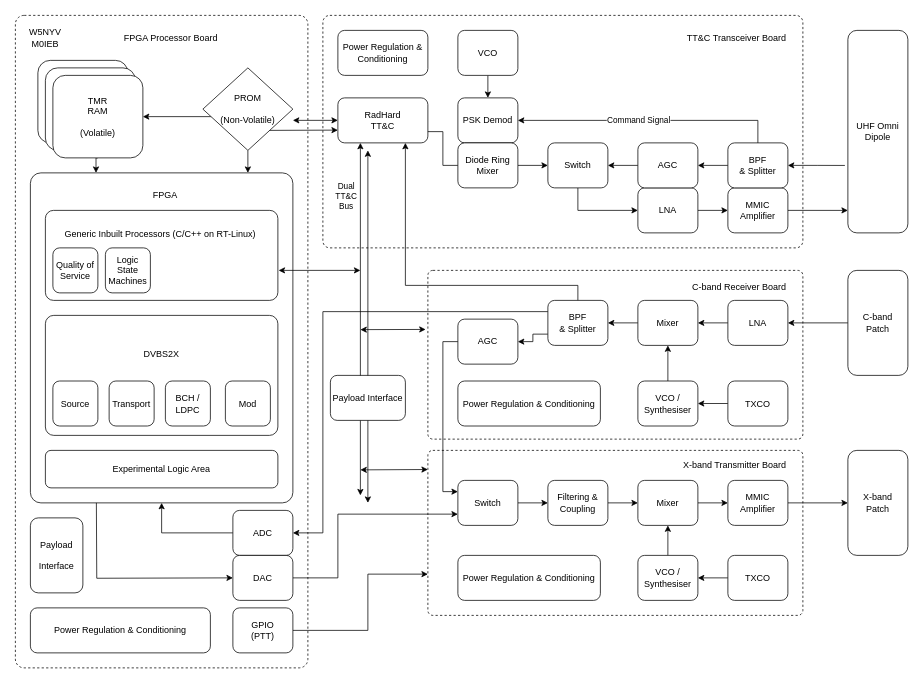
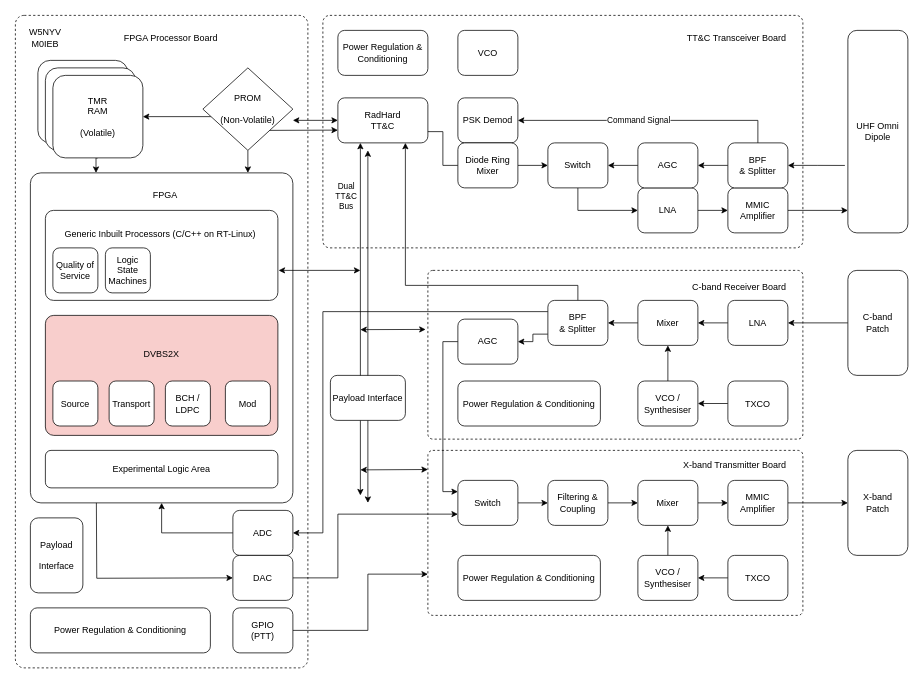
- <mxCell id="11" style="edgeStyle=orthogonalEdgeStyle;rounded=0;orthogonalLoop=1;jettySize=auto;html=1;exitX=0.5;exitY=1;exitDx=0;exitDy=0;entryX=0.5;entryY=0;entryDx=0;entryDy=0;" parent="1" source="12" target="10" edge="1"><mxGeometry relative="1" as="geometry" /></mxCell>
- <mxCell id="47" value="DVBS2X&lt;br&gt;&lt;br&gt;&lt;br&gt;&lt;br&gt;&lt;br&gt;" style="rounded=1;whiteSpace=wrap;html=1;fillColor=#ffffff;align=center;glass=0;arcSize=7;" parent="1" vertex="1"><mxGeometry x="60" y="420" width="310" height="160" as="geometry" /></mxCell>
+ <mxCell id="47" value="DVBS2X&lt;br&gt;&lt;br&gt;&lt;br&gt;&lt;br&gt;&lt;br&gt;" style="rounded=1;whiteSpace=wrap;html=1;fillColor=#f8cecc;align=center;glass=0;arcSize=7;" parent="1" vertex="1"><mxGeometry x="60" y="420" width="310" height="160" as="geometry" /></mxCell>
